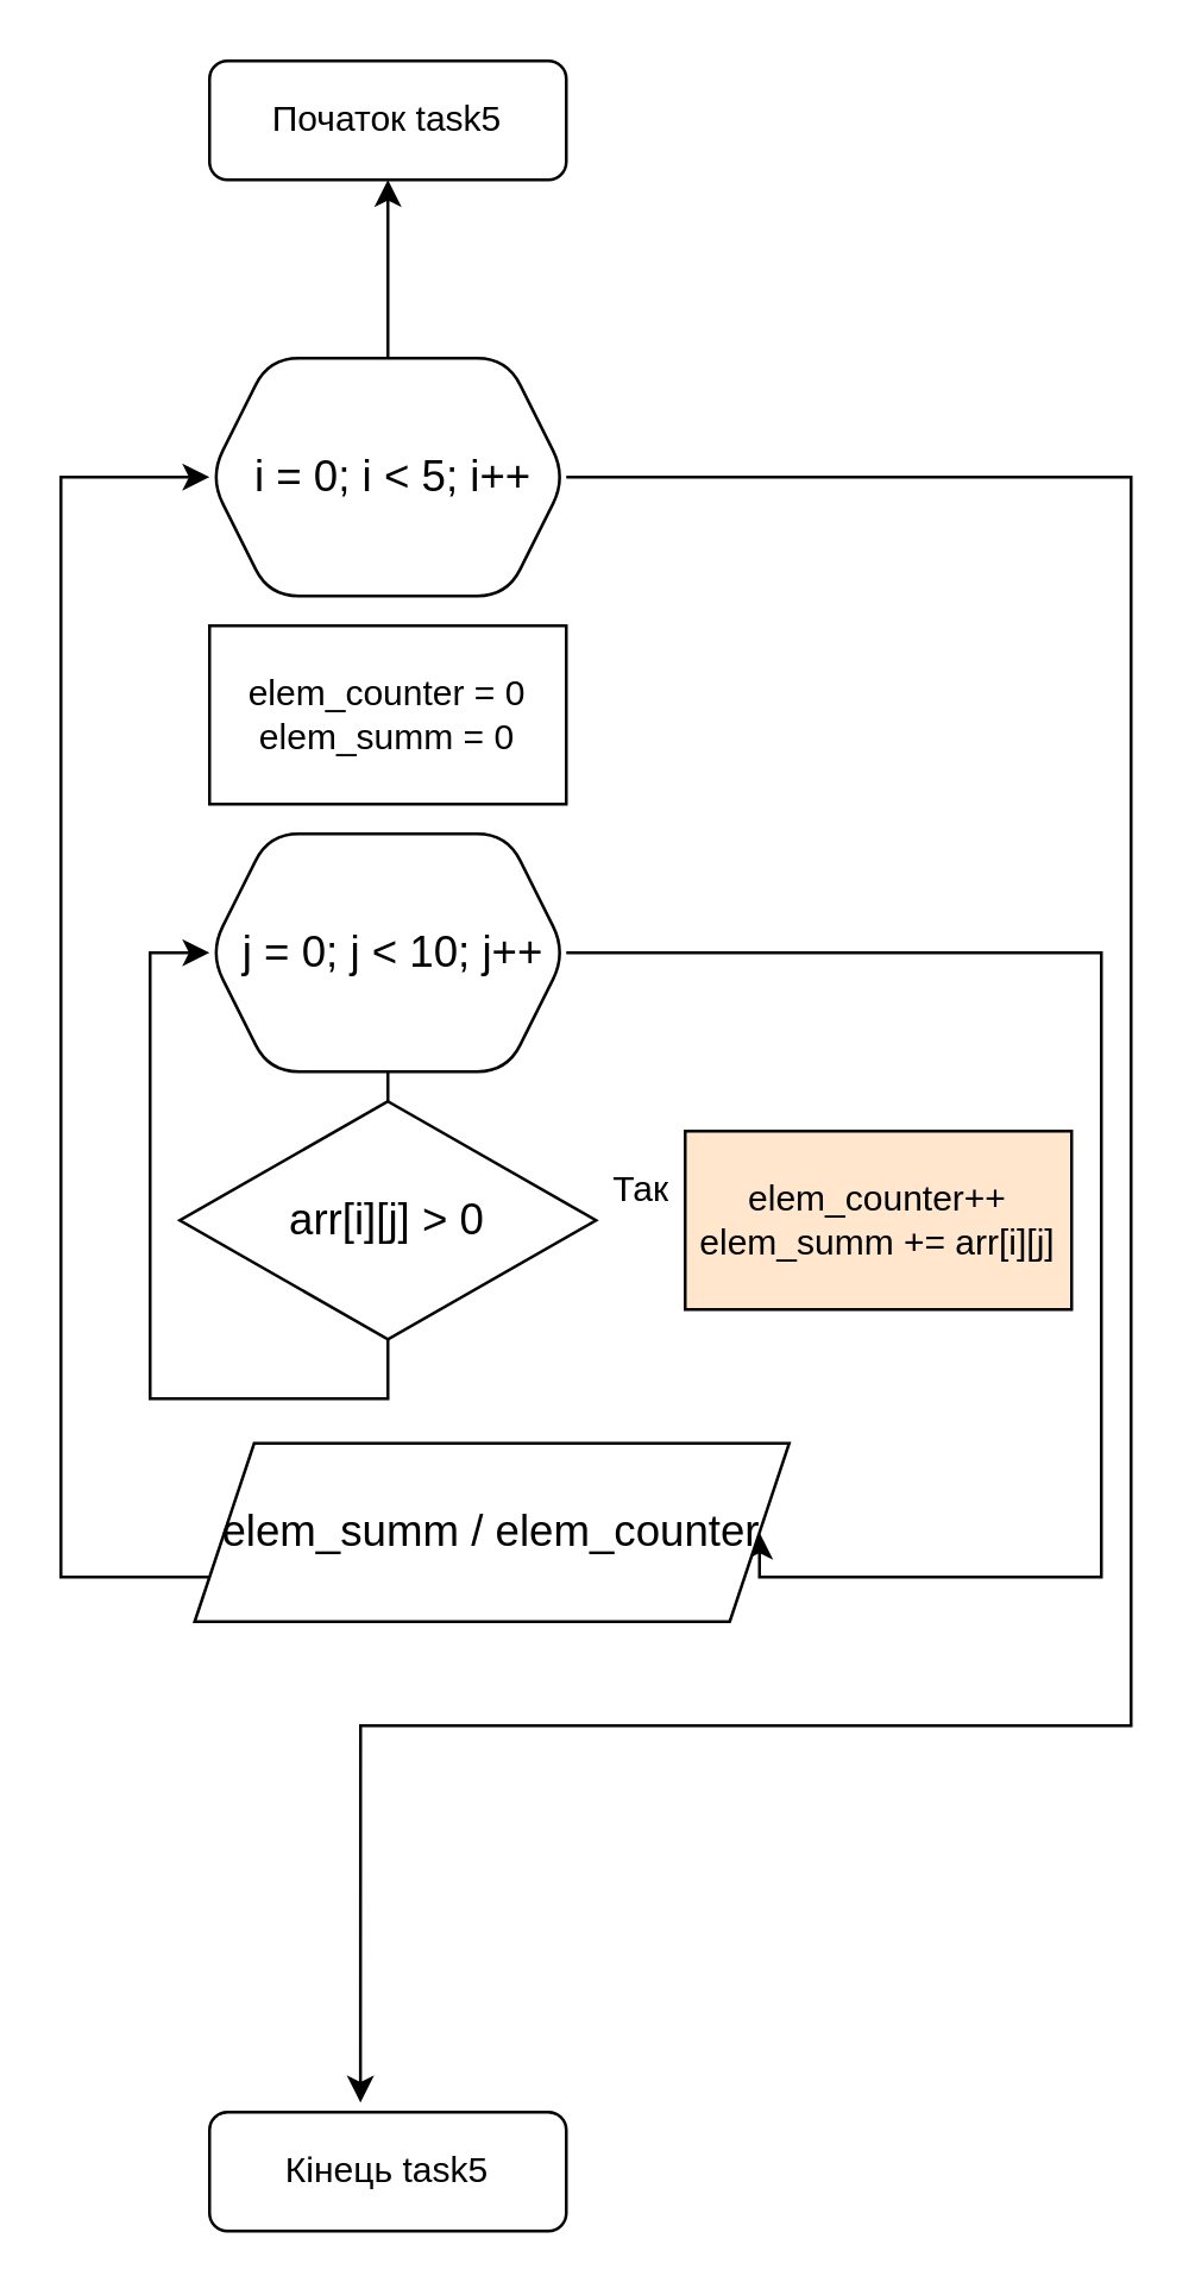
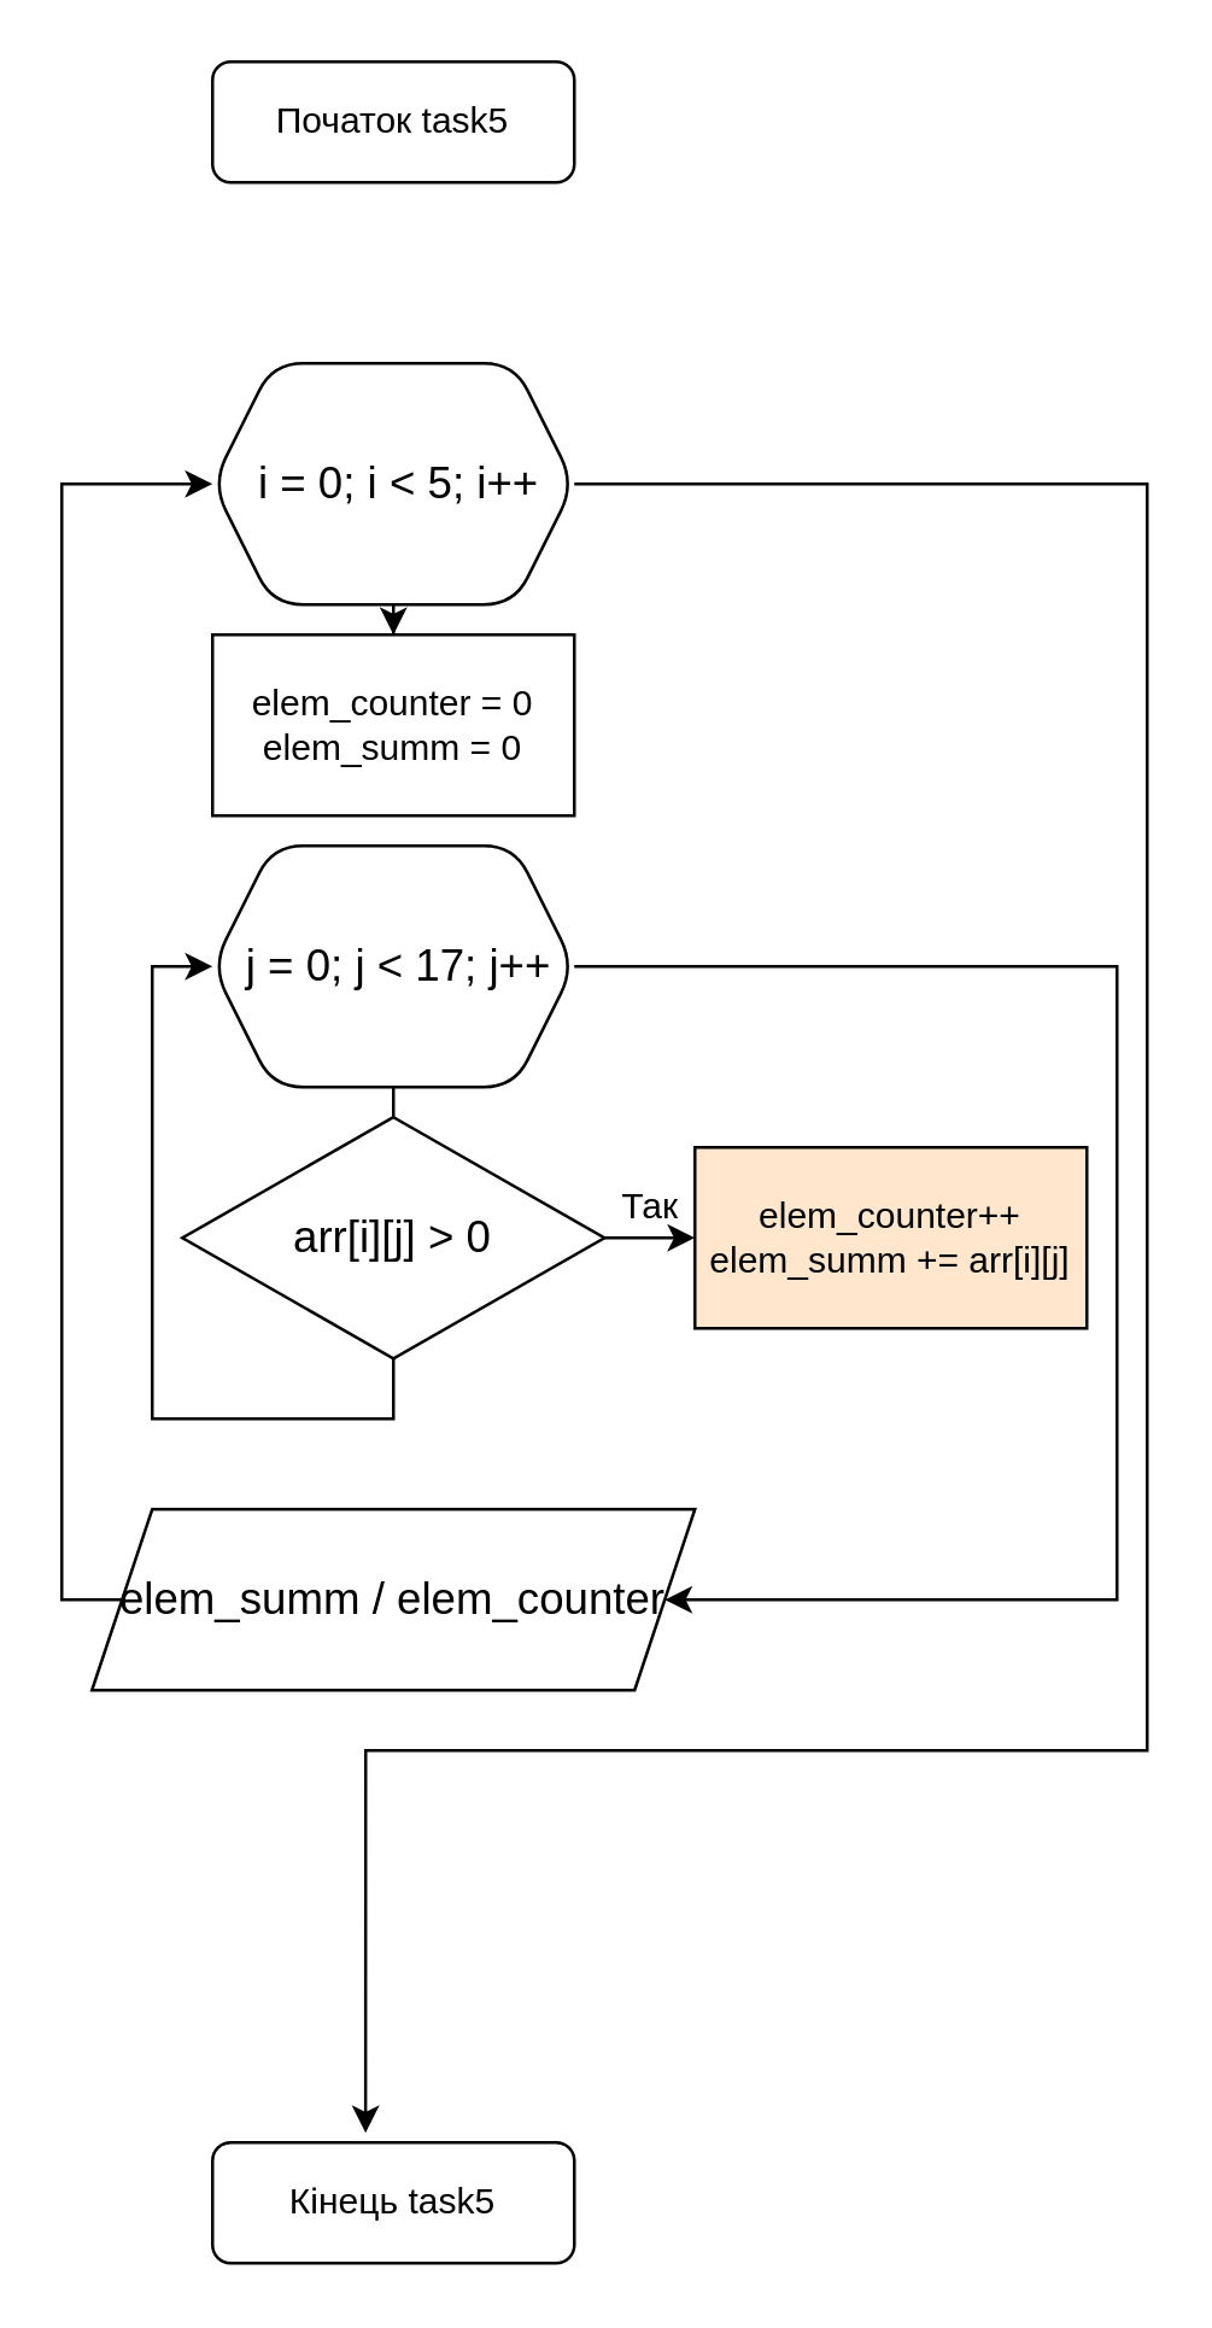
- <mxCell id="13" value="" style="edgeStyle=orthogonalEdgeStyle;rounded=0;orthogonalLoop=1;jettySize=auto;html=1;" edge="1" parent="1" source="14" target="2"><mxGeometry relative="1" as="geometry" /></mxCell>
+ <mxCell id="13" value="" style="edgeStyle=orthogonalEdgeStyle;rounded=0;orthogonalLoop=1;jettySize=auto;html=1;" edge="1" parent="1" source="14" target="15"><mxGeometry relative="1" as="geometry" /></mxCell>
- <mxCell id="6" value="&lt;span id=&quot;docs-internal-guid-4c9b2063-7fff-ea54-ed30-79b918d0f857&quot;&gt;&lt;span style=&quot;font-size: 11pt ; font-family: &amp;#34;calibri&amp;#34; , sans-serif ; background-color: transparent ; vertical-align: baseline&quot;&gt;&amp;nbsp;j = 0; j &amp;lt; 10; j++&lt;/span&gt;&lt;/span&gt;" style="shape=hexagon;perimeter=hexagonPerimeter2;whiteSpace=wrap;html=1;fixedSize=1;rounded=1;shadow=0;strokeWidth=1;glass=0;" vertex="1" parent="1"><mxGeometry x="70" y="280" width="120" height="80" as="geometry" /></mxCell>
+ <mxCell id="6" value="&lt;span id=&quot;docs-internal-guid-4c9b2063-7fff-ea54-ed30-79b918d0f857&quot;&gt;&lt;span style=&quot;font-size: 11pt ; font-family: &amp;#34;calibri&amp;#34; , sans-serif ; background-color: transparent ; vertical-align: baseline&quot;&gt;&amp;nbsp;j = 0; j &amp;lt; 17; j++&lt;/span&gt;&lt;/span&gt;" style="shape=hexagon;perimeter=hexagonPerimeter2;whiteSpace=wrap;html=1;fixedSize=1;rounded=1;shadow=0;strokeWidth=1;glass=0;" vertex="1" parent="1"><mxGeometry x="70" y="280" width="120" height="80" as="geometry" /></mxCell>
+ <mxCell id="7" value="" style="edgeStyle=orthogonalEdgeStyle;rounded=0;orthogonalLoop=1;jettySize=auto;html=1;" edge="1" parent="1" source="9" target="10"><mxGeometry relative="1" as="geometry" /></mxCell>
- <mxCell id="17" value="&lt;span id=&quot;docs-internal-guid-ae5ddc35-7fff-9599-0863-d1caf390e545&quot;&gt;&lt;span style=&quot;font-size: 11pt ; font-family: &amp;#34;calibri&amp;#34; , sans-serif ; background-color: transparent ; vertical-align: baseline&quot;&gt;elem_summ / elem_counter&lt;/span&gt;&lt;/span&gt;" style="shape=parallelogram;perimeter=parallelogramPerimeter;whiteSpace=wrap;html=1;fixedSize=1;" vertex="1" parent="1"><mxGeometry x="65" y="485" width="200" height="60" as="geometry" /></mxCell>
+ <mxCell id="17" value="&lt;span id=&quot;docs-internal-guid-ae5ddc35-7fff-9599-0863-d1caf390e545&quot;&gt;&lt;span style=&quot;font-size: 11pt ; font-family: &amp;#34;calibri&amp;#34; , sans-serif ; background-color: transparent ; vertical-align: baseline&quot;&gt;elem_summ / elem_counter&lt;/span&gt;&lt;/span&gt;" style="shape=parallelogram;perimeter=parallelogramPerimeter;whiteSpace=wrap;html=1;fixedSize=1;" vertex="1" parent="1"><mxGeometry x="30" y="500" width="200" height="60" as="geometry" /></mxCell>
